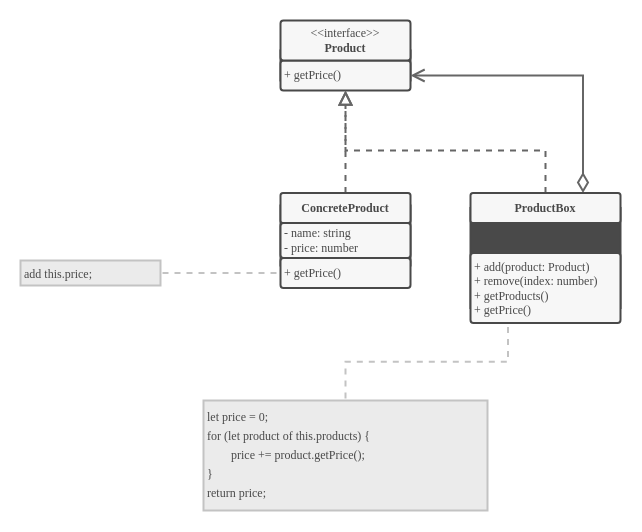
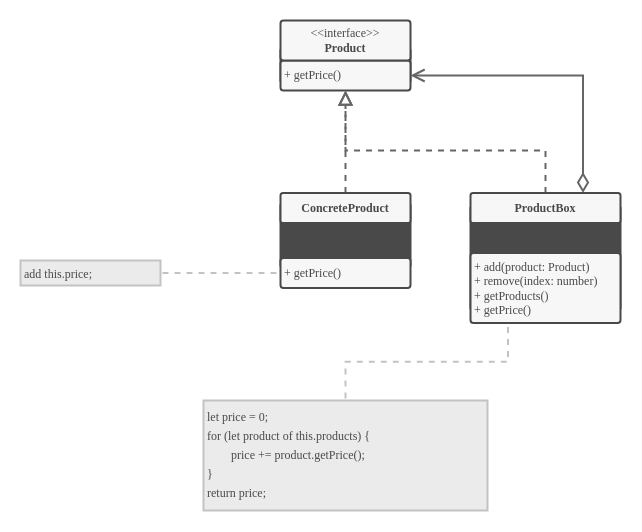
- <mxCell id="8" value="&lt;span style=&quot;font-family: Nunito;&quot;&gt;- name: string&lt;br&gt;&lt;/span&gt;&lt;font face=&quot;Nunito&quot;&gt;- price: number&lt;br&gt;&lt;/font&gt;" style="rounded=1;whiteSpace=wrap;html=1;arcSize=6;fillColor=#F7F7F7;strokeColor=#494949;align=left;perimeterSpacing=0;spacingLeft=2;fontColor=#494949;strokeWidth=2;container=0;absoluteArcSize=1;" vertex="1" parent="1"><mxGeometry x="280" y="222.5" width="130.0" height="35" as="geometry" /></mxCell>
